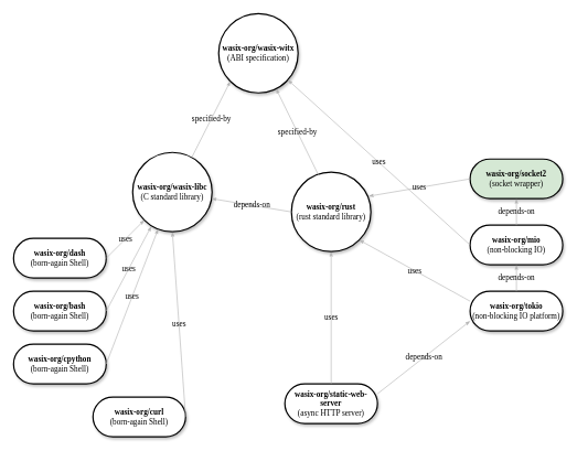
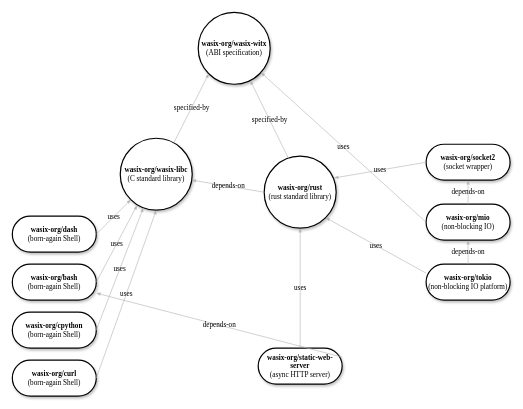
- <mxCell id="10" value="&lt;b&gt;wasix-org/socket2&lt;/b&gt;&lt;br&gt;(socket wrapper)" style="whiteSpace=wrap;html=1;rounded=1;shadow=1;comic=0;labelBackgroundColor=none;strokeWidth=2;fontFamily=Verdana;fontSize=12;align=center;arcSize=50;fillColor=#d5e8d4;" vertex="1" parent="1"><mxGeometry x="710" y="240" width="140" height="60" as="geometry" /></mxCell>
+ <mxCell id="10" value="&lt;b&gt;wasix-org/socket2&lt;/b&gt;&lt;br&gt;(socket wrapper)" style="whiteSpace=wrap;html=1;rounded=1;shadow=1;comic=0;labelBackgroundColor=none;strokeWidth=2;fontFamily=Verdana;fontSize=12;align=center;arcSize=50;" vertex="1" parent="1"><mxGeometry x="710" y="240" width="140" height="60" as="geometry" /></mxCell>
- <mxCell id="18" value="depends-on" style="edgeStyle=none;rounded=1;html=1;labelBackgroundColor=none;startArrow=none;startFill=0;startSize=5;endArrow=classicThin;endFill=1;endSize=5;jettySize=auto;orthogonalLoop=1;strokeColor=#B3B3B3;strokeWidth=1;fontFamily=Verdana;fontSize=12;exitX=1;exitY=0.25;exitDx=0;exitDy=0;entryX=0;entryY=0.75;entryDx=0;entryDy=0;" edge="1" parent="1" source="16" target="9"><mxGeometry relative="1" as="geometry"><mxPoint x="580" y="580" as="sourcePoint" /><mxPoint x="510" y="390" as="targetPoint" /></mxGeometry></mxCell>
+ <mxCell id="18" value="depends-on" style="edgeStyle=none;rounded=1;html=1;labelBackgroundColor=none;startArrow=none;startFill=0;startSize=5;endArrow=classicThin;endFill=1;endSize=5;jettySize=auto;orthogonalLoop=1;strokeColor=#B3B3B3;strokeWidth=1;fontFamily=Verdana;fontSize=12;exitX=1;exitY=0.25;exitDx=0;exitDy=0;" edge="1" parent="1" source="16" target="19"><mxGeometry relative="1" as="geometry"><mxPoint x="580" y="580" as="sourcePoint" /><mxPoint x="510" y="390" as="targetPoint" /></mxGeometry></mxCell>
- <mxCell id="22" value="&lt;b&gt;wasix-org/curl&lt;/b&gt;&lt;br&gt;(born-again Shell)" style="whiteSpace=wrap;html=1;rounded=1;shadow=1;comic=0;labelBackgroundColor=none;strokeWidth=2;fontFamily=Verdana;fontSize=12;align=center;arcSize=50;" vertex="1" parent="1"><mxGeometry x="140" y="600" width="140" height="60" as="geometry" /></mxCell>
+ <mxCell id="22" value="&lt;b&gt;wasix-org/curl&lt;/b&gt;&lt;br&gt;(born-again Shell)" style="whiteSpace=wrap;html=1;rounded=1;shadow=1;comic=0;labelBackgroundColor=none;strokeWidth=2;fontFamily=Verdana;fontSize=12;align=center;arcSize=50;" vertex="1" parent="1"><mxGeometry x="20" y="600" width="140" height="60" as="geometry" /></mxCell>
